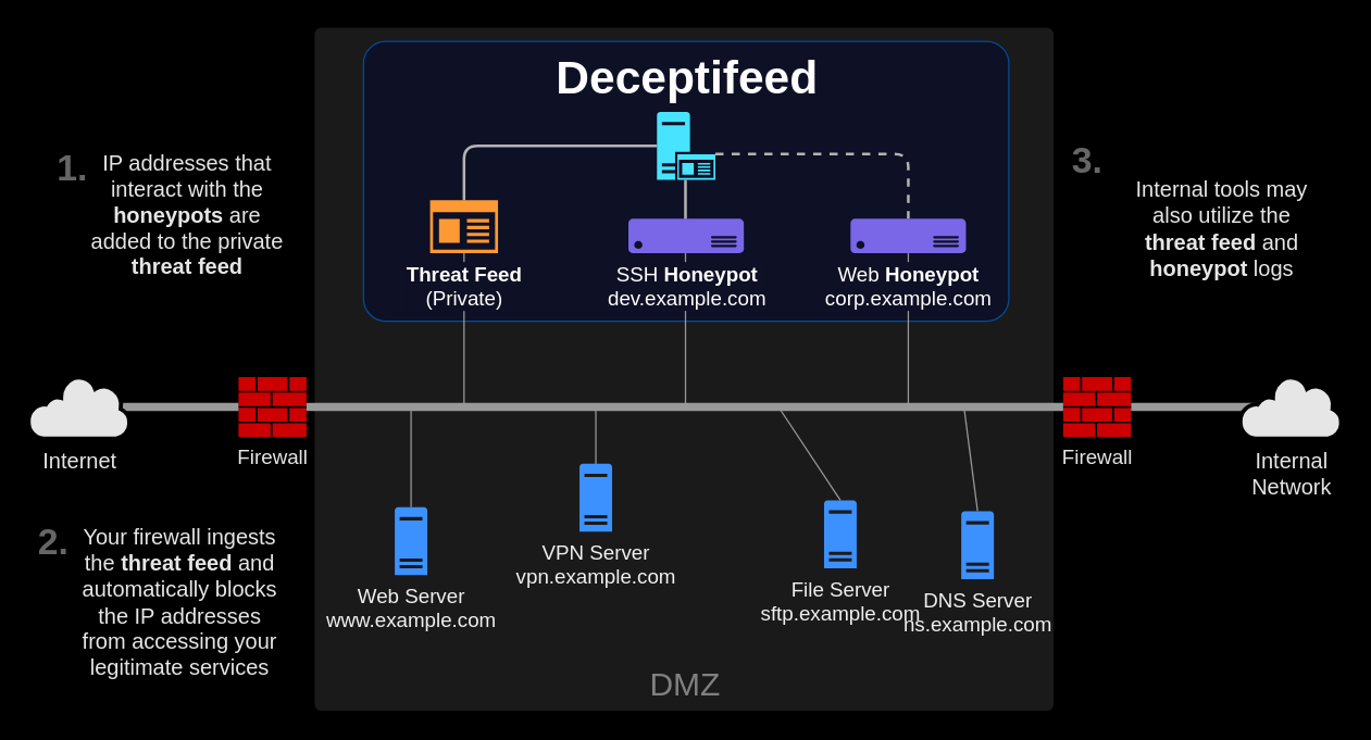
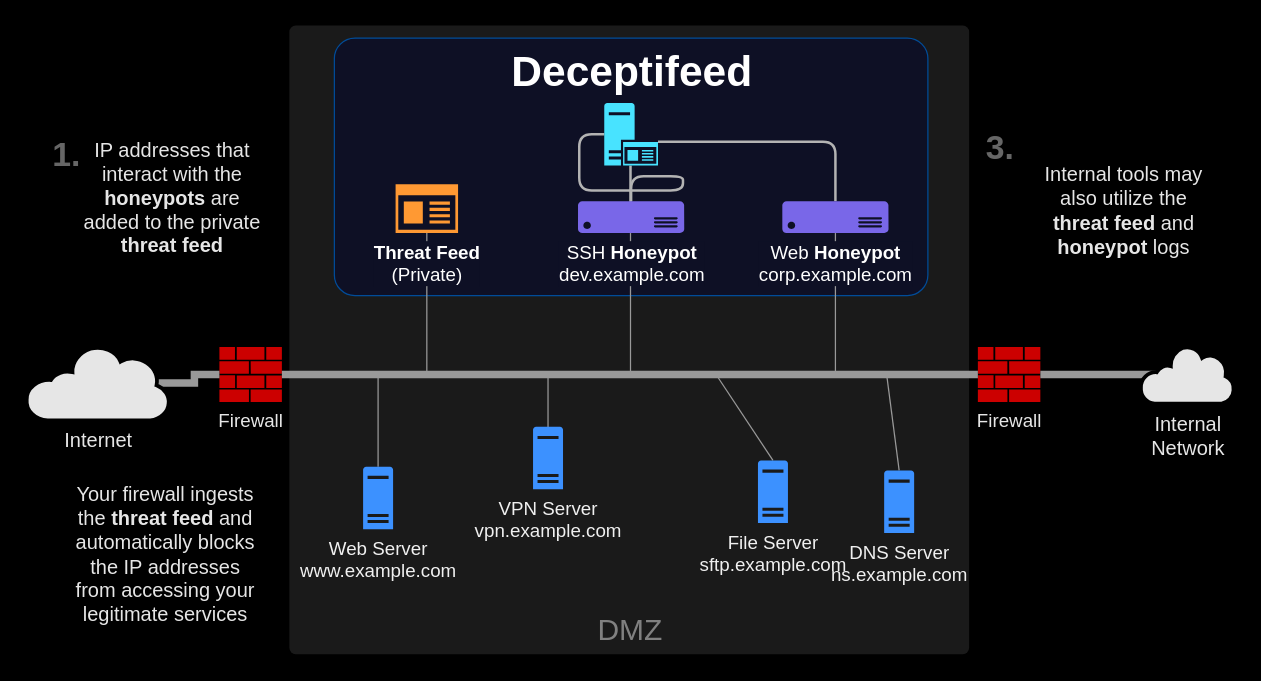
- <mxCell id="14" style="edgeStyle=orthogonalEdgeStyle;rounded=1;orthogonalLoop=1;jettySize=auto;html=1;exitX=0;exitY=0.5;exitDx=0;exitDy=0;exitPerimeter=0;entryX=0.5;entryY=0;entryDx=0;entryDy=0;entryPerimeter=0;curved=0;fillColor=#1ba1e2;strokeColor=#B3B3B3;endArrow=none;endFill=0;strokeWidth=2;" parent="1" source="30" target="16" edge="1"><mxGeometry relative="1" as="geometry" /></mxCell>
+ <mxCell id="14" style="edgeStyle=orthogonalEdgeStyle;rounded=1;orthogonalLoop=1;jettySize=auto;html=1;exitX=0;exitY=0.5;exitDx=0;exitDy=0;exitPerimeter=0;curved=0;fillColor=#1ba1e2;strokeColor=#B3B3B3;endArrow=none;endFill=0;strokeWidth=2;" parent="1" source="30" target="29" edge="1"><mxGeometry relative="1" as="geometry" /></mxCell>
- <mxCell id="13" style="edgeStyle=orthogonalEdgeStyle;rounded=1;orthogonalLoop=1;jettySize=auto;html=1;exitX=1;exitY=0.62;exitDx=0;exitDy=0;exitPerimeter=0;entryX=0.5;entryY=0;entryDx=0;entryDy=0;entryPerimeter=0;curved=0;fillColor=#1ba1e2;strokeColor=#B3B3B3;endArrow=none;endFill=0;strokeWidth=2;dashed=1;" parent="1" source="30" target="18" edge="1"><mxGeometry relative="1" as="geometry" /></mxCell>
+ <mxCell id="13" style="edgeStyle=orthogonalEdgeStyle;rounded=1;orthogonalLoop=1;jettySize=auto;html=1;exitX=1;exitY=0.62;exitDx=0;exitDy=0;exitPerimeter=0;entryX=0.5;entryY=0;entryDx=0;entryDy=0;entryPerimeter=0;curved=0;fillColor=#1ba1e2;strokeColor=#B3B3B3;endArrow=none;endFill=0;strokeWidth=2;" parent="1" source="30" target="18" edge="1"><mxGeometry relative="1" as="geometry" /></mxCell>
- <mxCell id="25" value="&lt;div&gt;Internet&lt;/div&gt;" style="aspect=fixed;pointerEvents=1;shadow=0;dashed=0;html=1;strokeColor=default;labelPosition=center;verticalLabelPosition=bottom;verticalAlign=top;align=center;fillColor=#E6E6E6;shape=mxgraph.mscae.enterprise.internet;fontSize=16;fontFamily=Helvetica;strokeWidth=3;fontColor=#E6E6E6;" parent="1" vertex="1"><mxGeometry x="20" y="276" width="75" height="46.5" as="geometry" /></mxCell>
+ <mxCell id="25" value="&lt;div&gt;Internet&lt;/div&gt;" style="aspect=fixed;pointerEvents=1;shadow=0;dashed=0;html=1;strokeColor=default;labelPosition=center;verticalLabelPosition=bottom;verticalAlign=top;align=center;fillColor=#E6E6E6;shape=mxgraph.mscae.enterprise.internet;fontSize=16;fontFamily=Helvetica;strokeWidth=3;fontColor=#E6E6E6;" parent="1" vertex="1"><mxGeometry x="20" y="276" width="115" height="60" as="geometry" /></mxCell>
- <mxCell id="33" value="2." style="text;strokeColor=none;align=center;fillColor=none;html=1;verticalAlign=middle;whiteSpace=wrap;rounded=0;fontSize=27;fontStyle=1;fontColor=#666666;" parent="1" vertex="1"><mxGeometry x="24" y="381" width="30" height="35" as="geometry" /></mxCell>
